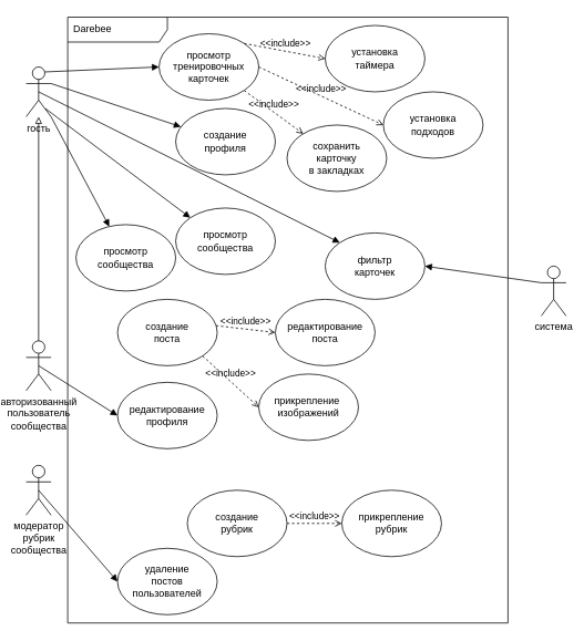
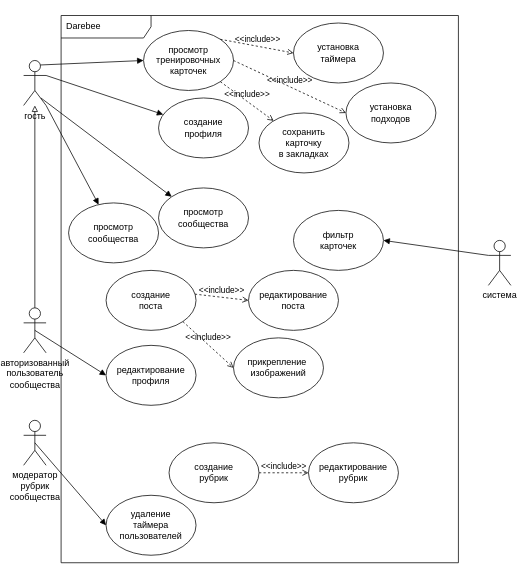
- <mxCell id="21" value="" style="html=1;verticalAlign=bottom;labelBackgroundColor=none;endArrow=block;endFill=1;rounded=0;exitX=0.5;exitY=0.5;exitDx=0;exitDy=0;exitPerimeter=0;entryX=0;entryY=0;entryDx=0;entryDy=0;" edge="1" parent="1" source="5" target="20"><mxGeometry width="160" relative="1" as="geometry"><mxPoint x="60" y="110" as="sourcePoint" /><mxPoint x="168.302" y="226.038" as="targetPoint" /></mxGeometry></mxCell>
- <mxCell id="32" value="прикрепление&lt;br&gt;рубрик" style="ellipse;whiteSpace=wrap;html=1;" vertex="1" parent="1"><mxGeometry x="400" y="590" width="120" height="80" as="geometry" /></mxCell>
+ <mxCell id="32" value="редактирование&lt;br&gt;рубрик" style="ellipse;whiteSpace=wrap;html=1;" vertex="1" parent="1"><mxGeometry x="400" y="590" width="120" height="80" as="geometry" /></mxCell>
- <mxCell id="24" value="удаление&lt;br&gt;постов&lt;br&gt;пользователей" style="ellipse;whiteSpace=wrap;html=1;" vertex="1" parent="1"><mxGeometry x="130" y="660" width="120" height="80" as="geometry" /></mxCell>
+ <mxCell id="24" value="удаление&lt;br&gt;таймера&lt;br&gt;пользователей" style="ellipse;whiteSpace=wrap;html=1;" vertex="1" parent="1"><mxGeometry x="130" y="660" width="120" height="80" as="geometry" /></mxCell>
